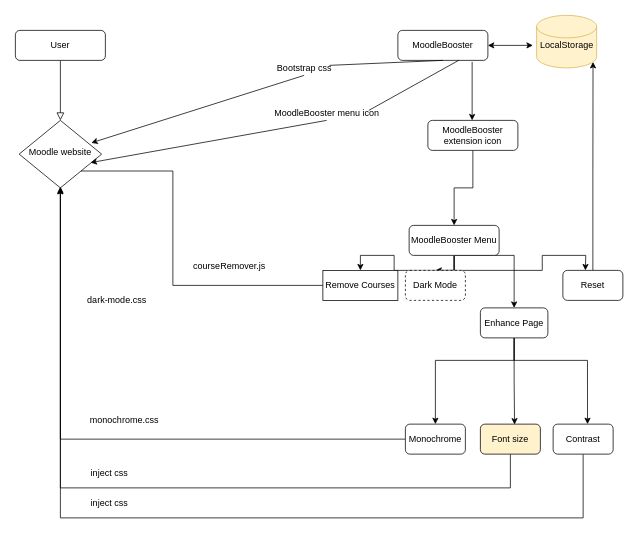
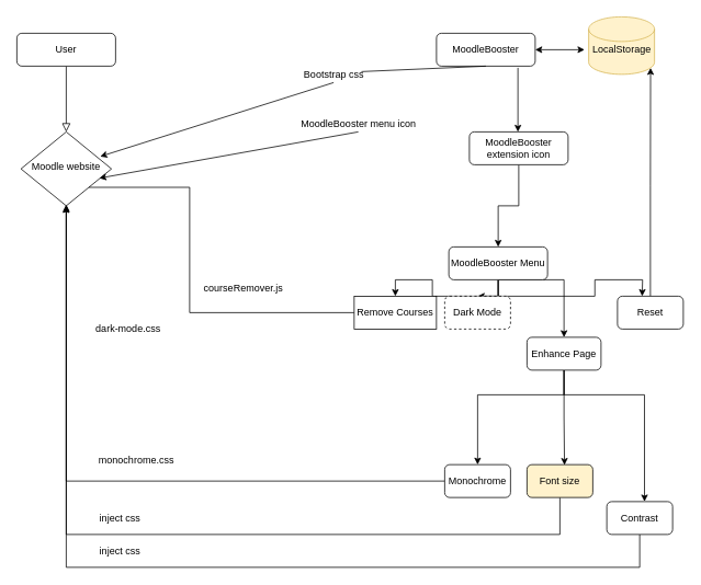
- <mxCell id="12" value="" style="endArrow=none;html=1;exitX=0.68;exitY=0.993;exitDx=0;exitDy=0;entryX=0.875;entryY=0.333;entryDx=0;entryDy=0;entryPerimeter=0;exitPerimeter=0;" edge="1" parent="1" target="11" source="6"><mxGeometry width="50" height="50" relative="1" as="geometry"><mxPoint x="620" y="110" as="sourcePoint" /><mxPoint x="256.25" y="229.97" as="targetPoint" /></mxGeometry></mxCell>
- <mxCell id="36" value="courseRemover.js" style="text;html=1;align=center;verticalAlign=middle;resizable=0;points=[];autosize=1;strokeColor=none;" vertex="1" parent="1"><mxGeometry x="250" y="345" width="110" height="20" as="geometry" /></mxCell>
+ <mxCell id="36" value="courseRemover.js" style="text;html=1;align=center;verticalAlign=middle;resizable=0;points=[];autosize=1;strokeColor=none;" vertex="1" parent="1"><mxGeometry x="240" y="340" width="110" height="20" as="geometry" /></mxCell>
- <mxCell id="35" value="Contrast" style="rounded=1;whiteSpace=wrap;html=1;fontSize=12;glass=0;strokeWidth=1;shadow=0;" vertex="1" parent="1"><mxGeometry x="737" y="565" width="80" height="40" as="geometry" /></mxCell>
+ <mxCell id="35" value="Contrast" style="rounded=1;whiteSpace=wrap;html=1;fontSize=12;glass=0;strokeWidth=1;shadow=0;" vertex="1" parent="1"><mxGeometry x="737" y="610" width="80" height="40" as="geometry" /></mxCell>
